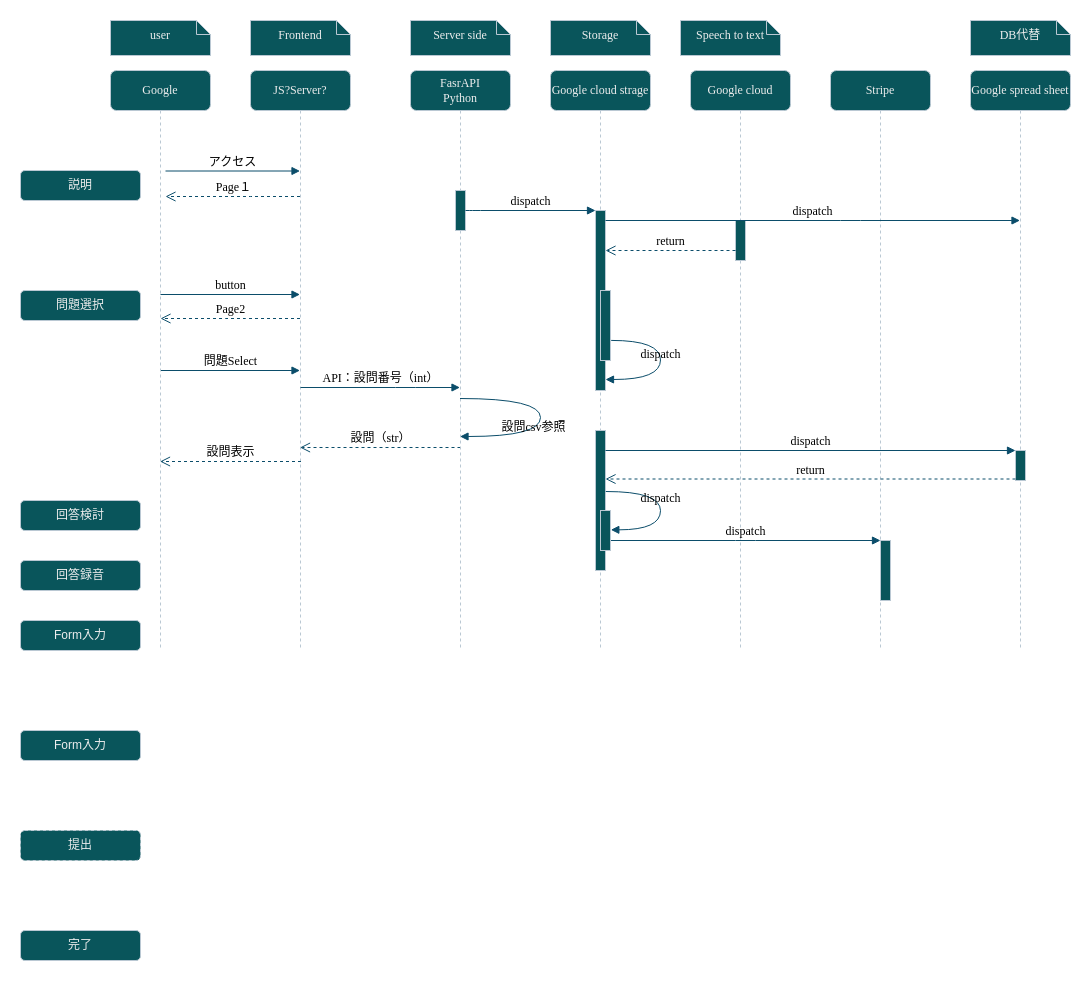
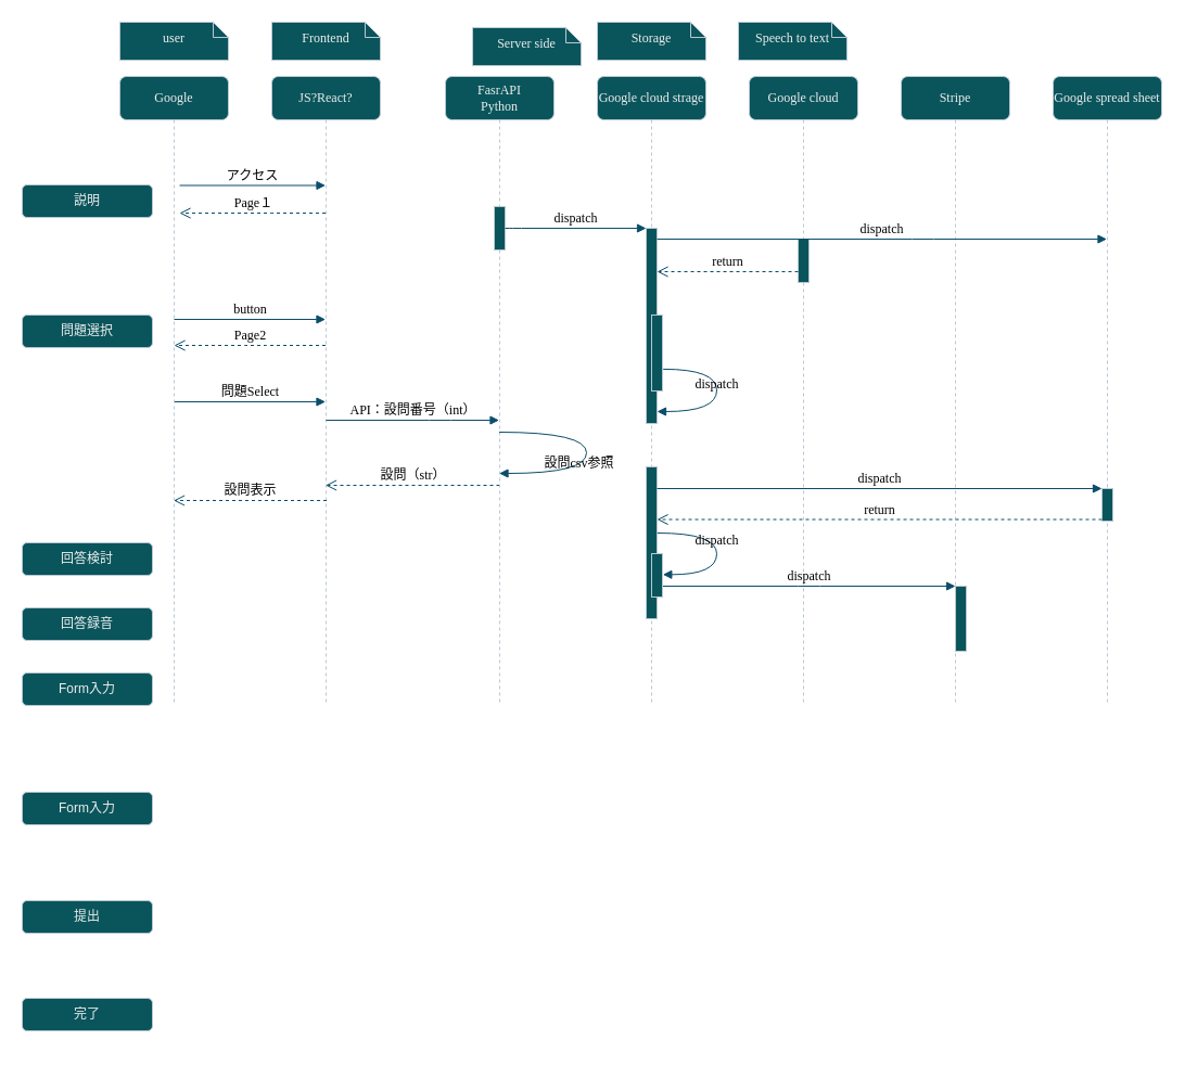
- <mxCell id="40" value="Server side&lt;br&gt;" style="shape=note;whiteSpace=wrap;html=1;size=14;verticalAlign=middle;align=center;spacingTop=-6;rounded=0;shadow=0;comic=0;labelBackgroundColor=none;strokeWidth=1;fontFamily=Verdana;fontSize=12;fillColor=#09555B;strokeColor=#BAC8D3;fontColor=#EEEEEE;" parent="1" vertex="1"><mxGeometry x="410" y="20" width="100" height="35" as="geometry" /></mxCell>
+ <mxCell id="40" value="Server side&lt;br&gt;" style="shape=note;whiteSpace=wrap;html=1;size=14;verticalAlign=middle;align=center;spacingTop=-6;rounded=0;shadow=0;comic=0;labelBackgroundColor=none;strokeWidth=1;fontFamily=Verdana;fontSize=12;fillColor=#09555B;strokeColor=#BAC8D3;fontColor=#EEEEEE;" parent="1" vertex="1"><mxGeometry x="435" y="25" width="100" height="35" as="geometry" /></mxCell>
- <mxCell id="43" value="DB代替" style="shape=note;whiteSpace=wrap;html=1;size=14;verticalAlign=middle;align=center;spacingTop=-6;rounded=0;shadow=0;comic=0;labelBackgroundColor=none;strokeWidth=1;fontFamily=Verdana;fontSize=12;fillColor=#09555B;strokeColor=#BAC8D3;fontColor=#EEEEEE;" parent="1" vertex="1"><mxGeometry x="970" y="20" width="100" height="35" as="geometry" /></mxCell>
- <mxCell id="2" value="JS?Server?" style="shape=umlLifeline;perimeter=lifelinePerimeter;whiteSpace=wrap;html=1;container=1;collapsible=0;recursiveResize=0;outlineConnect=0;rounded=1;shadow=0;comic=0;labelBackgroundColor=none;strokeWidth=1;fontFamily=Verdana;fontSize=12;align=center;fillColor=#09555B;strokeColor=#BAC8D3;fontColor=#EEEEEE;" parent="1" vertex="1"><mxGeometry x="250" y="70" width="100" height="580" as="geometry" /></mxCell>
+ <mxCell id="2" value="JS?React?" style="shape=umlLifeline;perimeter=lifelinePerimeter;whiteSpace=wrap;html=1;container=1;collapsible=0;recursiveResize=0;outlineConnect=0;rounded=1;shadow=0;comic=0;labelBackgroundColor=none;strokeWidth=1;fontFamily=Verdana;fontSize=12;align=center;fillColor=#09555B;strokeColor=#BAC8D3;fontColor=#EEEEEE;" parent="1" vertex="1"><mxGeometry x="250" y="70" width="100" height="580" as="geometry" /></mxCell>
- <mxCell id="45" value="提出" style="rounded=1;whiteSpace=wrap;html=1;labelBackgroundColor=none;fillColor=#09555B;strokeColor=#BAC8D3;fontColor=#EEEEEE;dashed=1;" vertex="1" parent="1"><mxGeometry x="20" y="830" width="120" height="30" as="geometry" /></mxCell>
+ <mxCell id="45" value="提出" style="rounded=1;whiteSpace=wrap;html=1;labelBackgroundColor=none;fillColor=#09555B;strokeColor=#BAC8D3;fontColor=#EEEEEE;" vertex="1" parent="1"><mxGeometry x="20" y="830" width="120" height="30" as="geometry" /></mxCell>
- <mxCell id="46" value="完了" style="rounded=1;whiteSpace=wrap;html=1;labelBackgroundColor=none;fillColor=#09555B;strokeColor=#BAC8D3;fontColor=#EEEEEE;" vertex="1" parent="1"><mxGeometry x="20" y="930" width="120" height="30" as="geometry" /></mxCell>
+ <mxCell id="46" value="完了" style="rounded=1;whiteSpace=wrap;html=1;labelBackgroundColor=none;fillColor=#09555B;strokeColor=#BAC8D3;fontColor=#EEEEEE;" vertex="1" parent="1"><mxGeometry x="20" y="920" width="120" height="30" as="geometry" /></mxCell>
